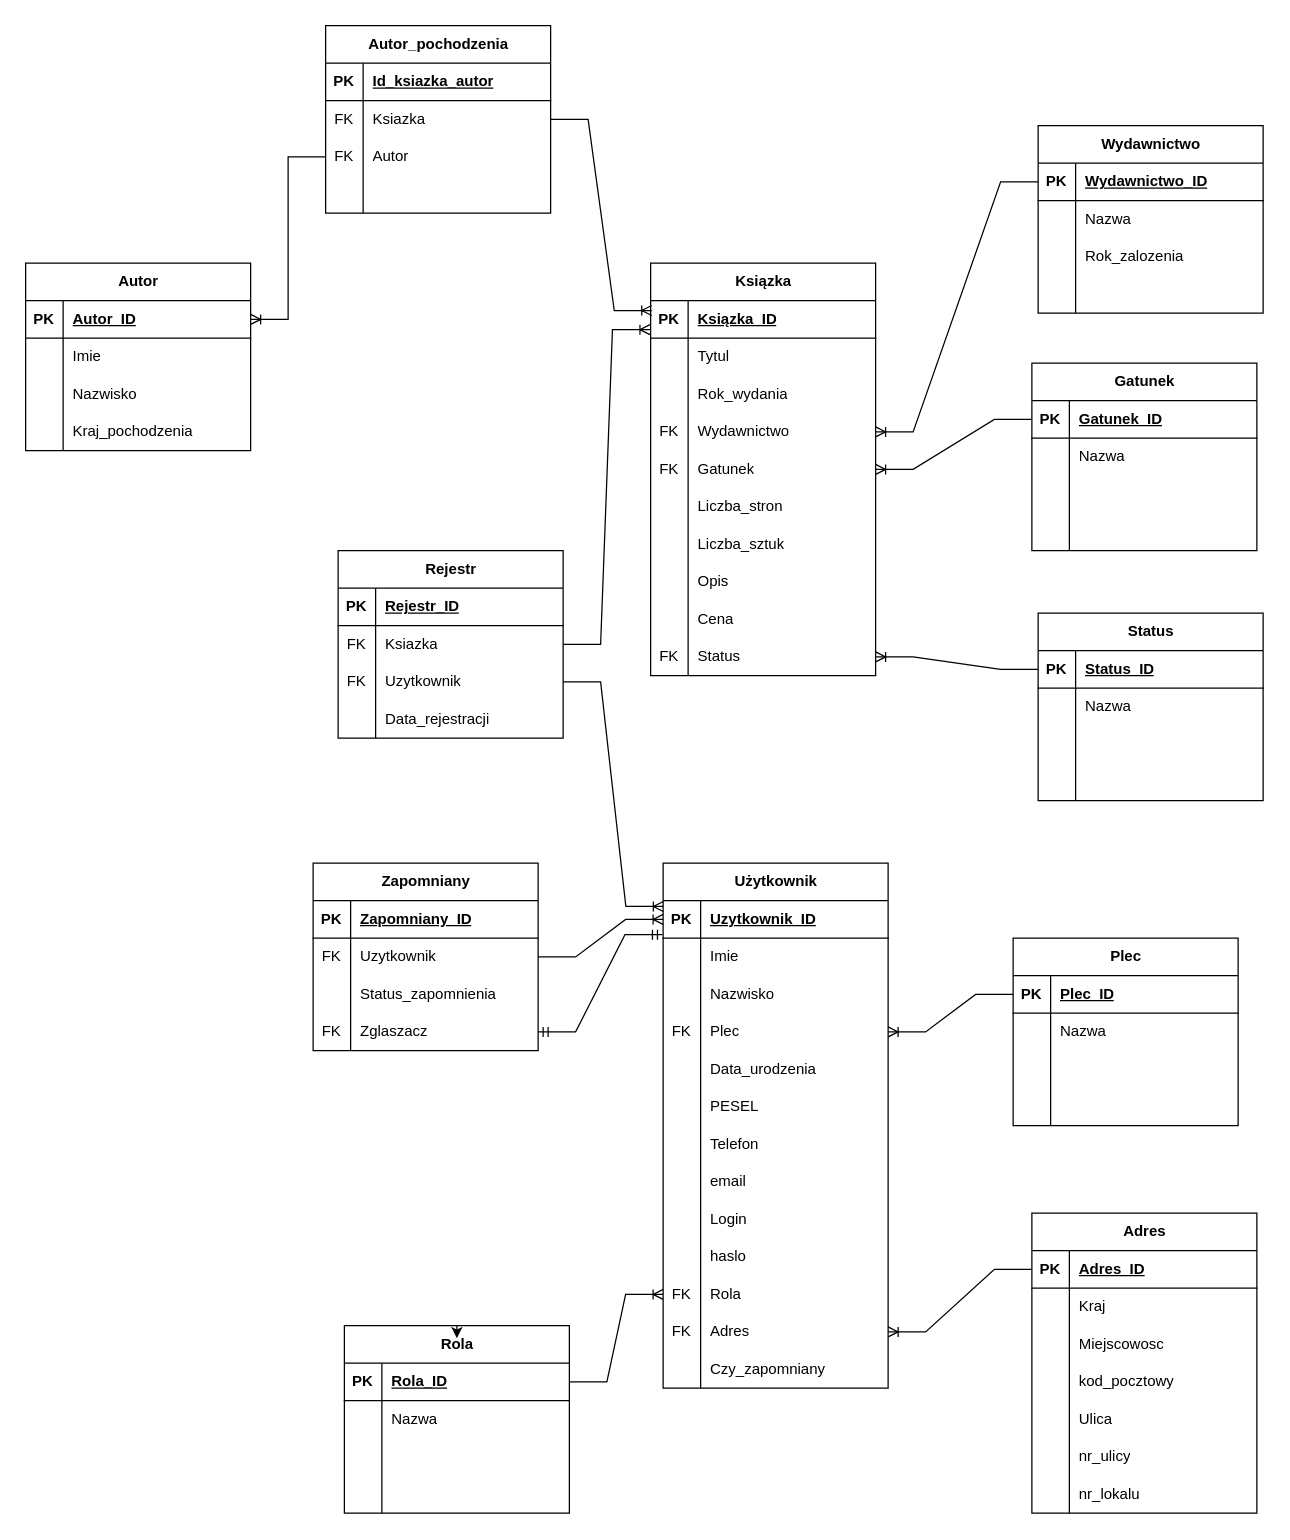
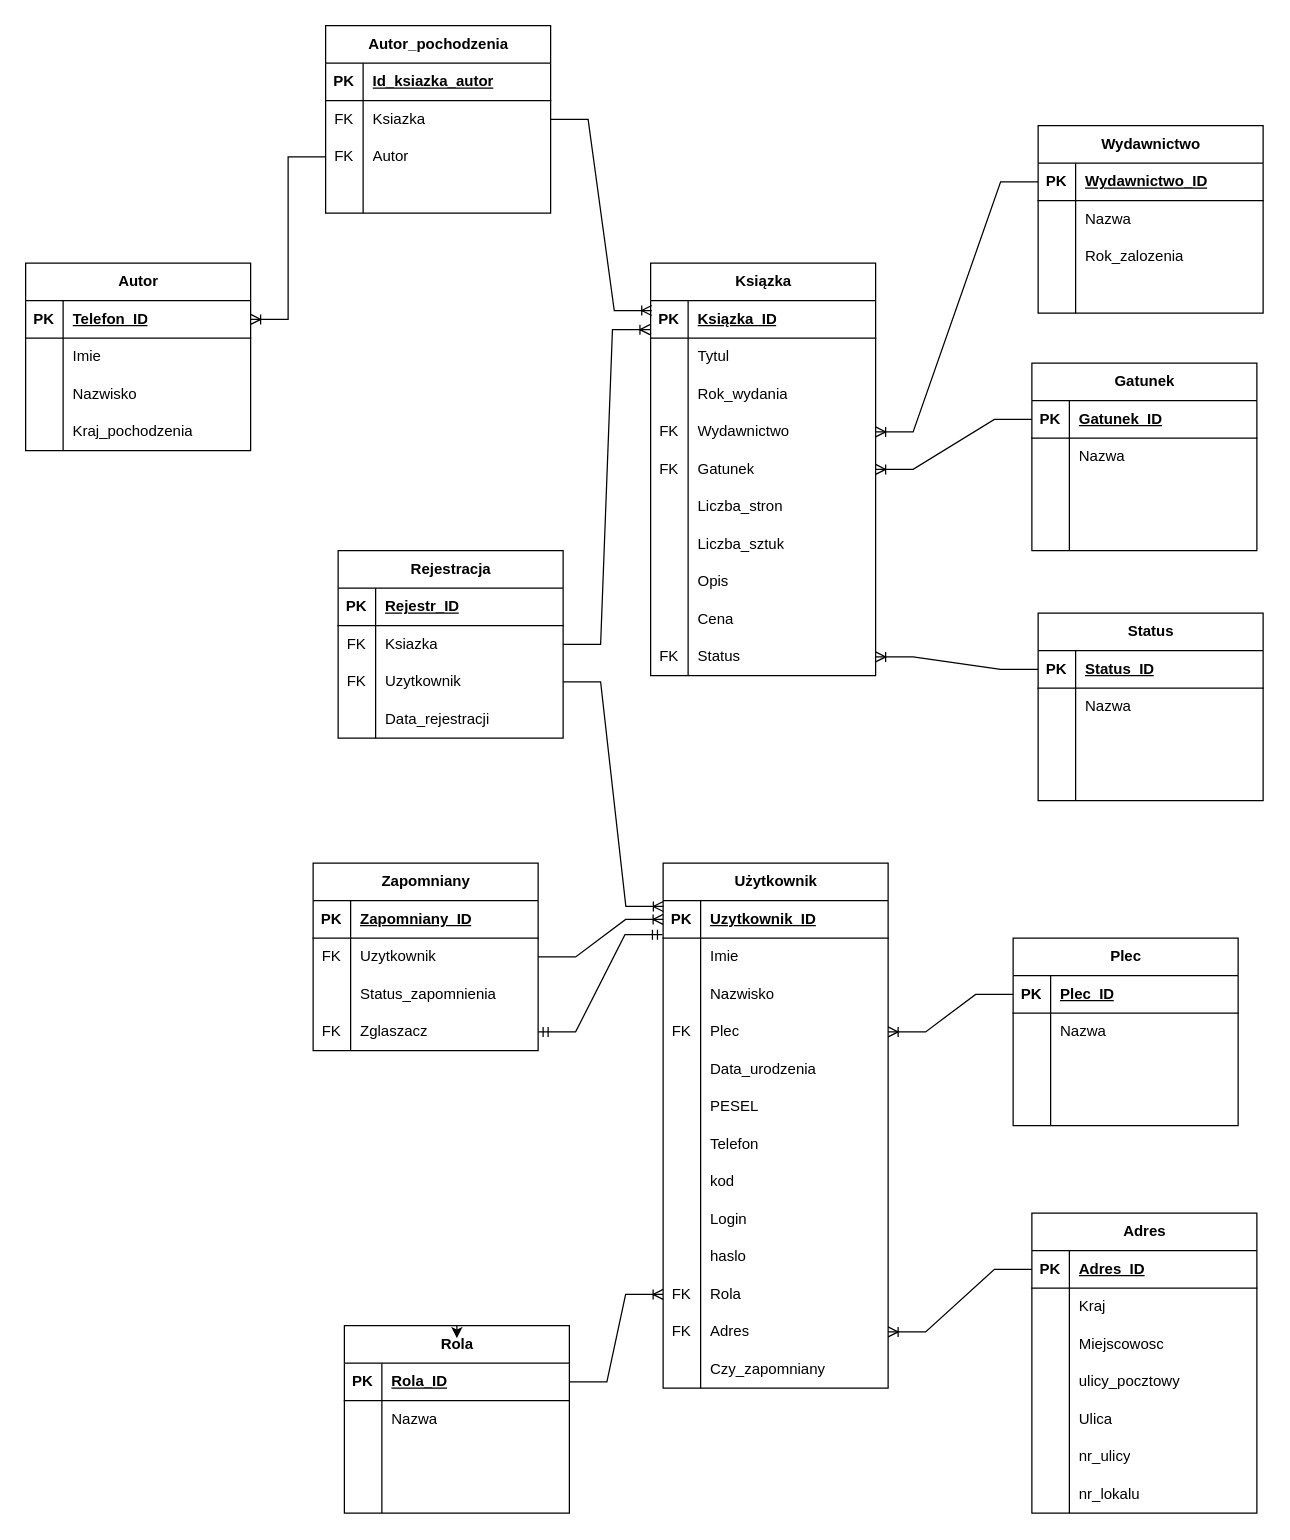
- <mxCell id="125" value="Autor_ID" style="shape=partialRectangle;connectable=0;fillColor=none;top=0;left=0;bottom=0;right=0;align=left;spacingLeft=6;fontStyle=5;overflow=hidden;whiteSpace=wrap;html=1;" vertex="1" parent="123"><mxGeometry x="30" width="150" height="30" as="geometry"><mxRectangle width="150" height="30" as="alternateBounds" /></mxGeometry></mxCell>
+ <mxCell id="125" value="Telefon_ID" style="shape=partialRectangle;connectable=0;fillColor=none;top=0;left=0;bottom=0;right=0;align=left;spacingLeft=6;fontStyle=5;overflow=hidden;whiteSpace=wrap;html=1;" vertex="1" parent="123"><mxGeometry x="30" width="150" height="30" as="geometry"><mxRectangle width="150" height="30" as="alternateBounds" /></mxGeometry></mxCell>
- <mxCell id="109" value="Rejestr" style="shape=table;startSize=30;container=1;collapsible=1;childLayout=tableLayout;fixedRows=1;rowLines=0;fontStyle=1;align=center;resizeLast=1;html=1;" vertex="1" parent="1"><mxGeometry x="270" y="440" width="180" height="150" as="geometry" /></mxCell>
+ <mxCell id="109" value="Rejestracja" style="shape=table;startSize=30;container=1;collapsible=1;childLayout=tableLayout;fixedRows=1;rowLines=0;fontStyle=1;align=center;resizeLast=1;html=1;" vertex="1" parent="1"><mxGeometry x="270" y="440" width="180" height="150" as="geometry" /></mxCell>
- <mxCell id="26" value="email" style="shape=partialRectangle;connectable=0;fillColor=none;top=0;left=0;bottom=0;right=0;align=left;spacingLeft=6;overflow=hidden;whiteSpace=wrap;html=1;" vertex="1" parent="24"><mxGeometry x="30" width="150" height="30" as="geometry"><mxRectangle width="150" height="30" as="alternateBounds" /></mxGeometry></mxCell>
+ <mxCell id="26" value="kod" style="shape=partialRectangle;connectable=0;fillColor=none;top=0;left=0;bottom=0;right=0;align=left;spacingLeft=6;overflow=hidden;whiteSpace=wrap;html=1;" vertex="1" parent="24"><mxGeometry x="30" width="150" height="30" as="geometry"><mxRectangle width="150" height="30" as="alternateBounds" /></mxGeometry></mxCell>
- <mxCell id="80" value="kod_pocztowy" style="shape=partialRectangle;connectable=0;fillColor=none;top=0;left=0;bottom=0;right=0;align=left;spacingLeft=6;overflow=hidden;whiteSpace=wrap;html=1;" vertex="1" parent="78"><mxGeometry x="30" width="150" height="30" as="geometry"><mxRectangle width="150" height="30" as="alternateBounds" /></mxGeometry></mxCell>
+ <mxCell id="80" value="ulicy_pocztowy" style="shape=partialRectangle;connectable=0;fillColor=none;top=0;left=0;bottom=0;right=0;align=left;spacingLeft=6;overflow=hidden;whiteSpace=wrap;html=1;" vertex="1" parent="78"><mxGeometry x="30" width="150" height="30" as="geometry"><mxRectangle width="150" height="30" as="alternateBounds" /></mxGeometry></mxCell>
